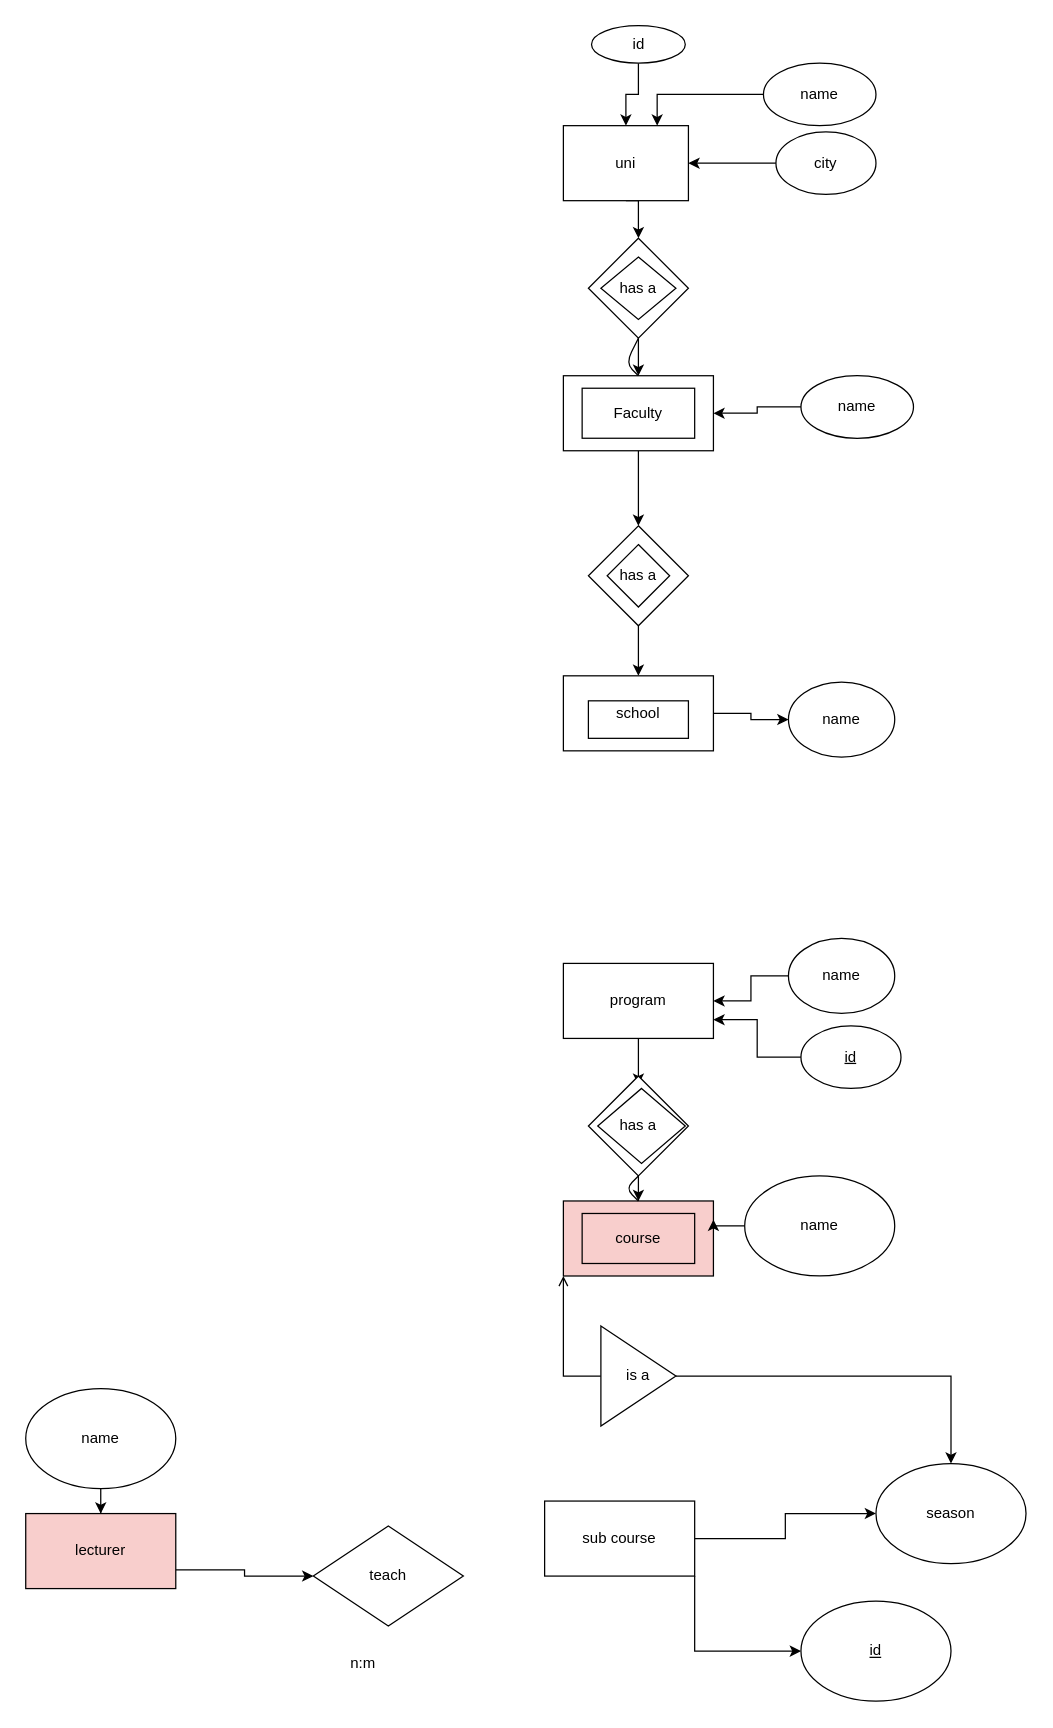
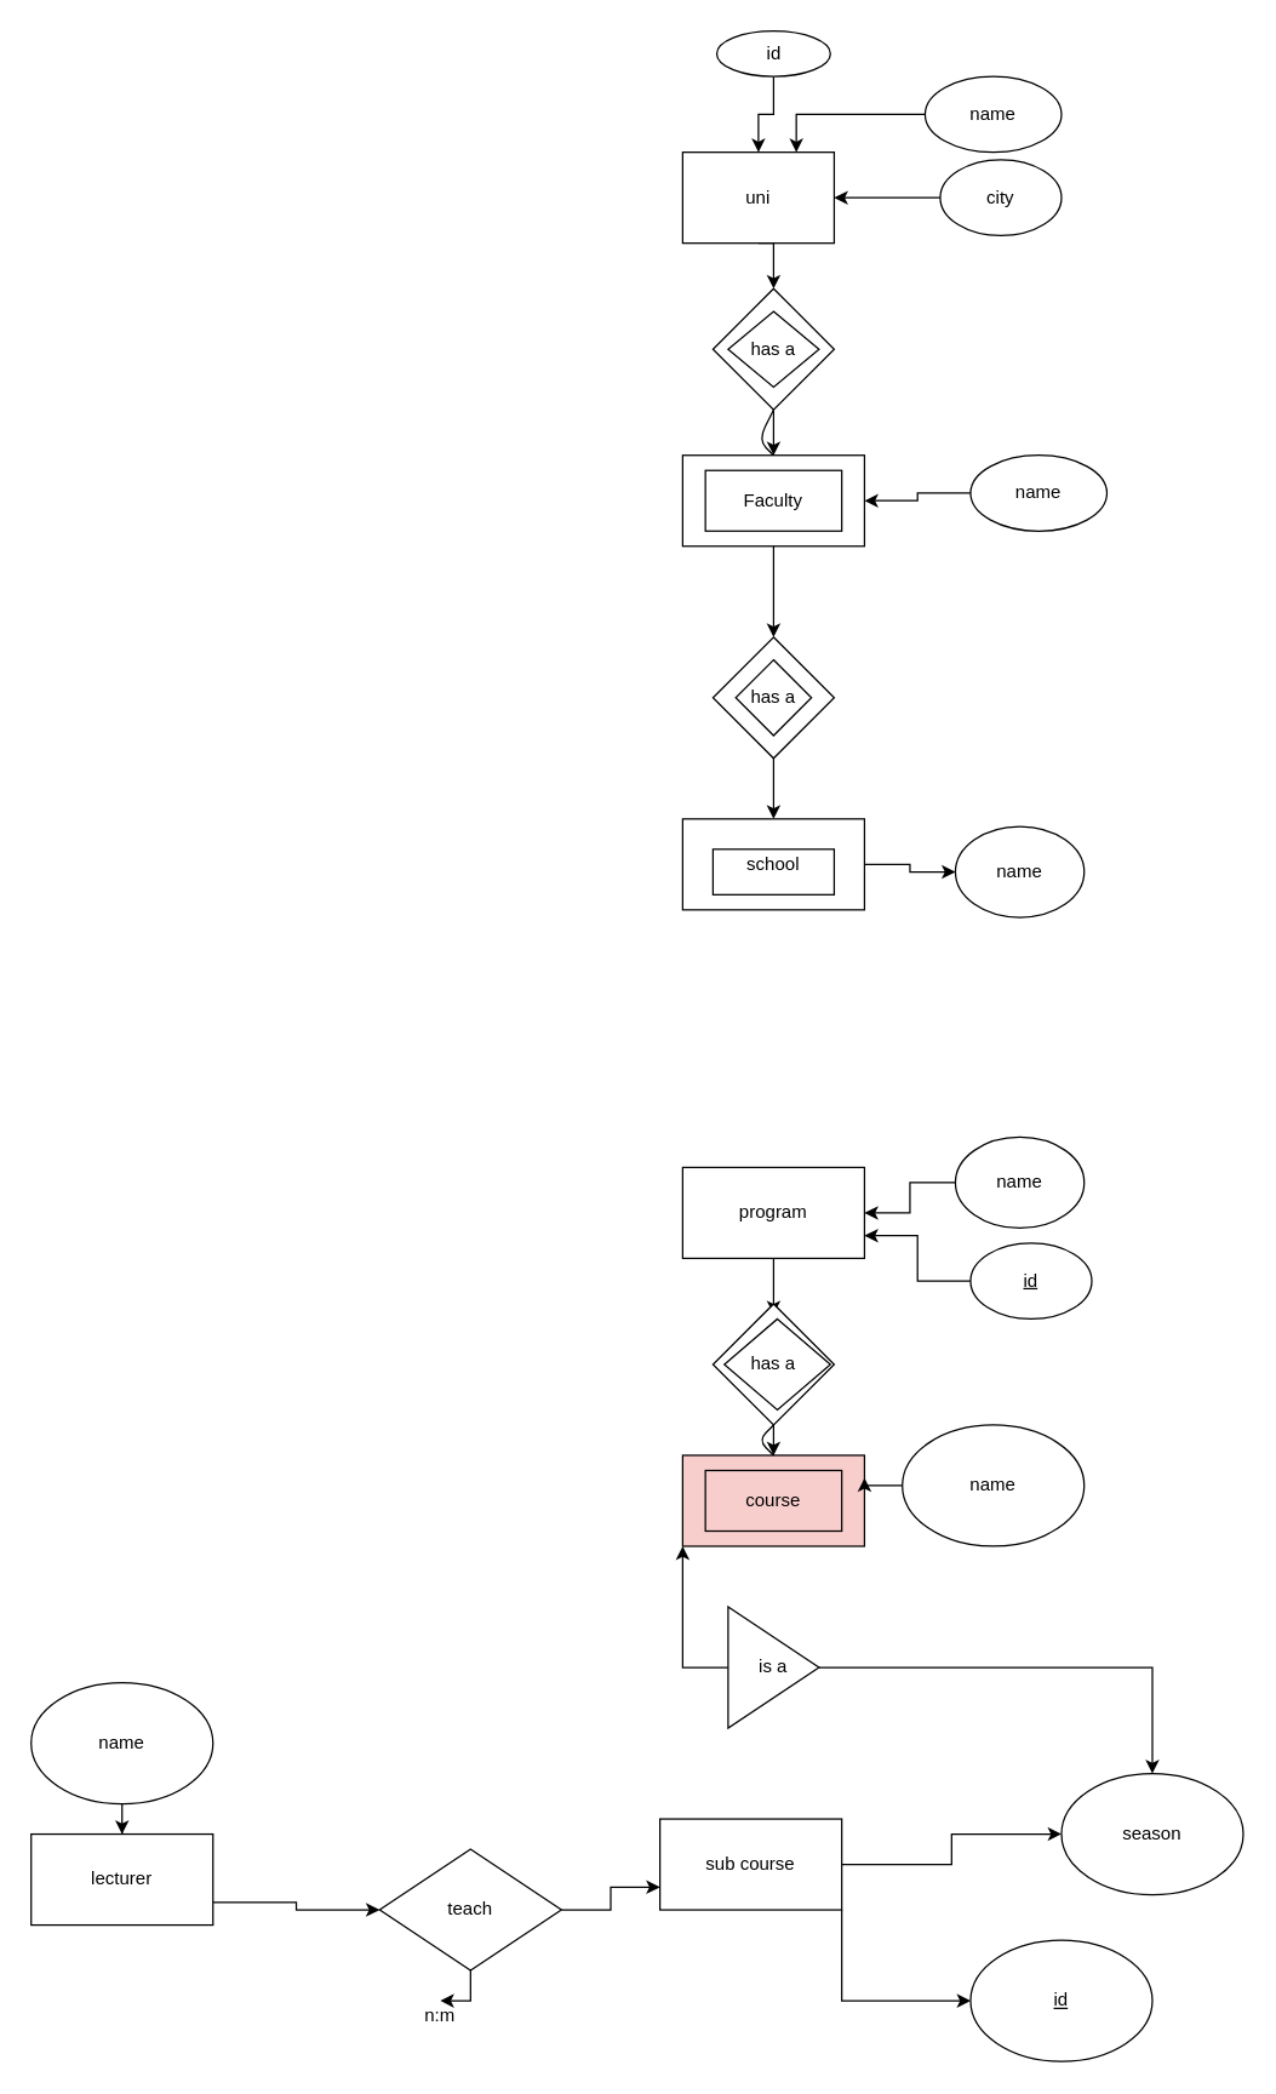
- <mxCell id="41" style="edgeStyle=orthogonalEdgeStyle;rounded=0;orthogonalLoop=1;jettySize=auto;html=1;exitX=0;exitY=0.5;exitDx=0;exitDy=0;entryX=0;entryY=1;entryDx=0;entryDy=0;endArrow=open;" edge="1" parent="1" source="43" target="12"><mxGeometry relative="1" as="geometry" /></mxCell>
+ <mxCell id="41" style="edgeStyle=orthogonalEdgeStyle;rounded=0;orthogonalLoop=1;jettySize=auto;html=1;exitX=0;exitY=0.5;exitDx=0;exitDy=0;entryX=0;entryY=1;entryDx=0;entryDy=0;" edge="1" parent="1" source="43" target="12"><mxGeometry relative="1" as="geometry" /></mxCell>
- <mxCell id="49" value="lecturer" style="rounded=0;whiteSpace=wrap;html=1;fillColor=#f8cecc;" vertex="1" parent="1"><mxGeometry x="20" y="1210" width="120" height="60" as="geometry" /></mxCell>
+ <mxCell id="49" value="lecturer" style="rounded=0;whiteSpace=wrap;html=1;" vertex="1" parent="1"><mxGeometry x="20" y="1210" width="120" height="60" as="geometry" /></mxCell>
+ <mxCell id="53" style="edgeStyle=orthogonalEdgeStyle;rounded=0;orthogonalLoop=1;jettySize=auto;html=1;exitX=1;exitY=0.5;exitDx=0;exitDy=0;entryX=0;entryY=0.75;entryDx=0;entryDy=0;" edge="1" parent="1" source="54" target="40"><mxGeometry relative="1" as="geometry" /></mxCell>
+ <mxCell id="52" style="edgeStyle=orthogonalEdgeStyle;rounded=0;orthogonalLoop=1;jettySize=auto;html=1;exitX=0.5;exitY=1;exitDx=0;exitDy=0;" edge="1" parent="1" source="54" target="55"><mxGeometry relative="1" as="geometry" /></mxCell>
